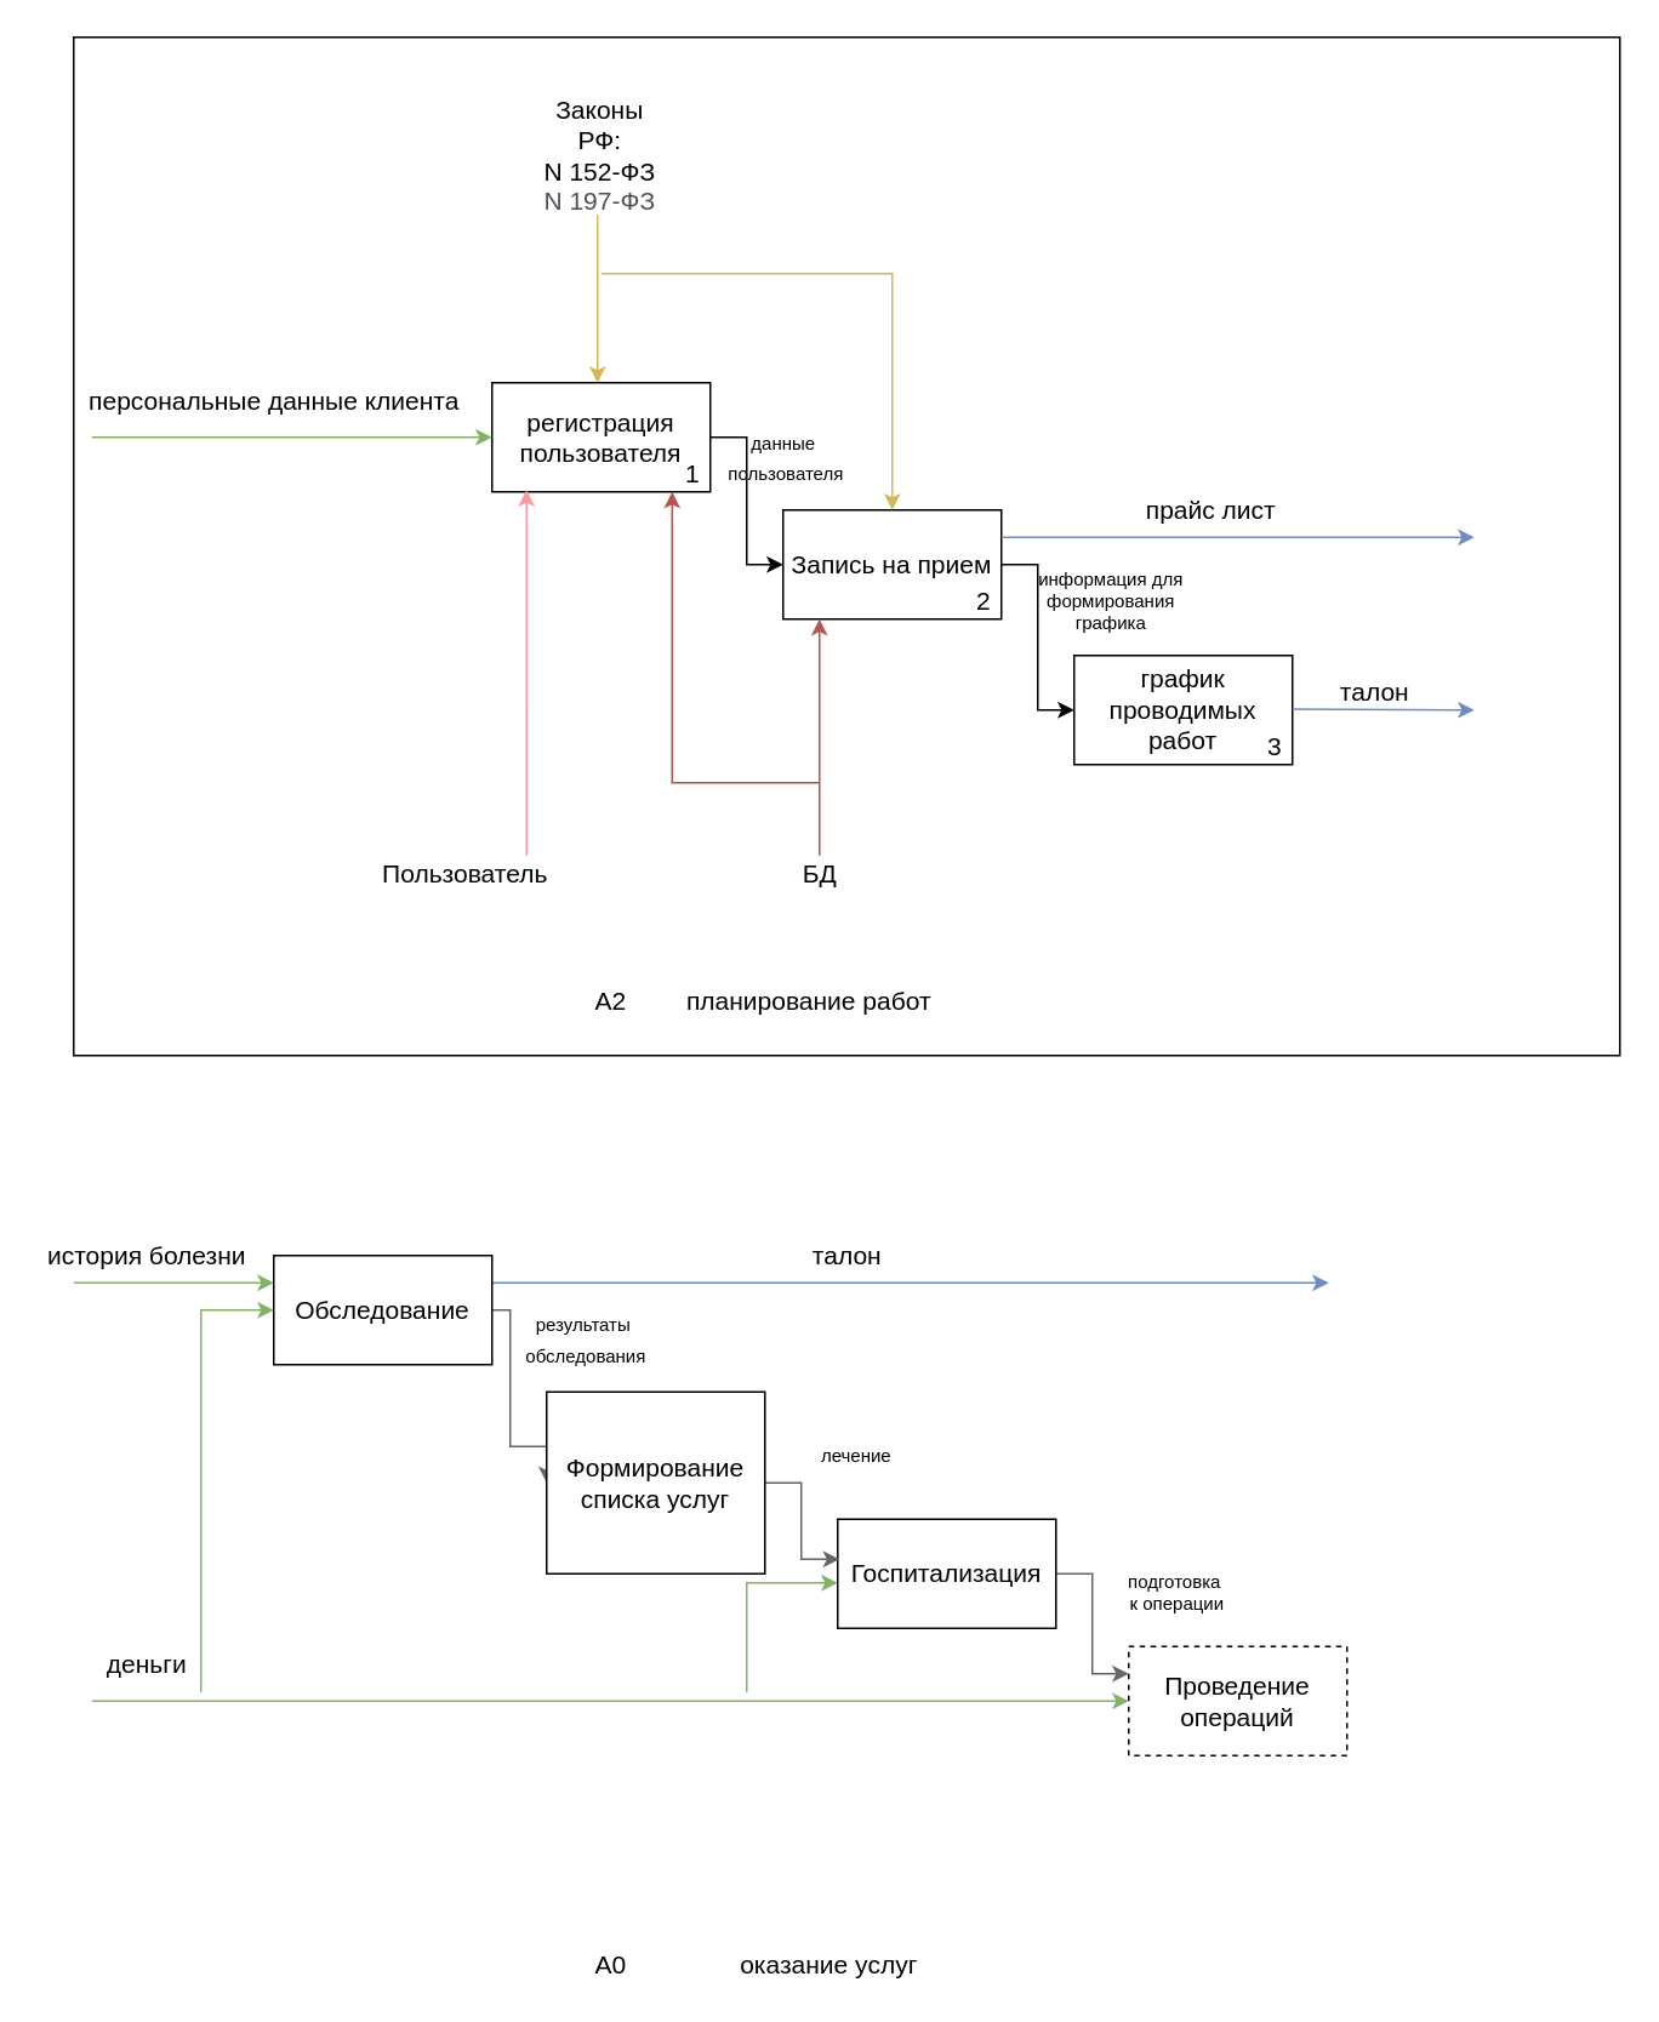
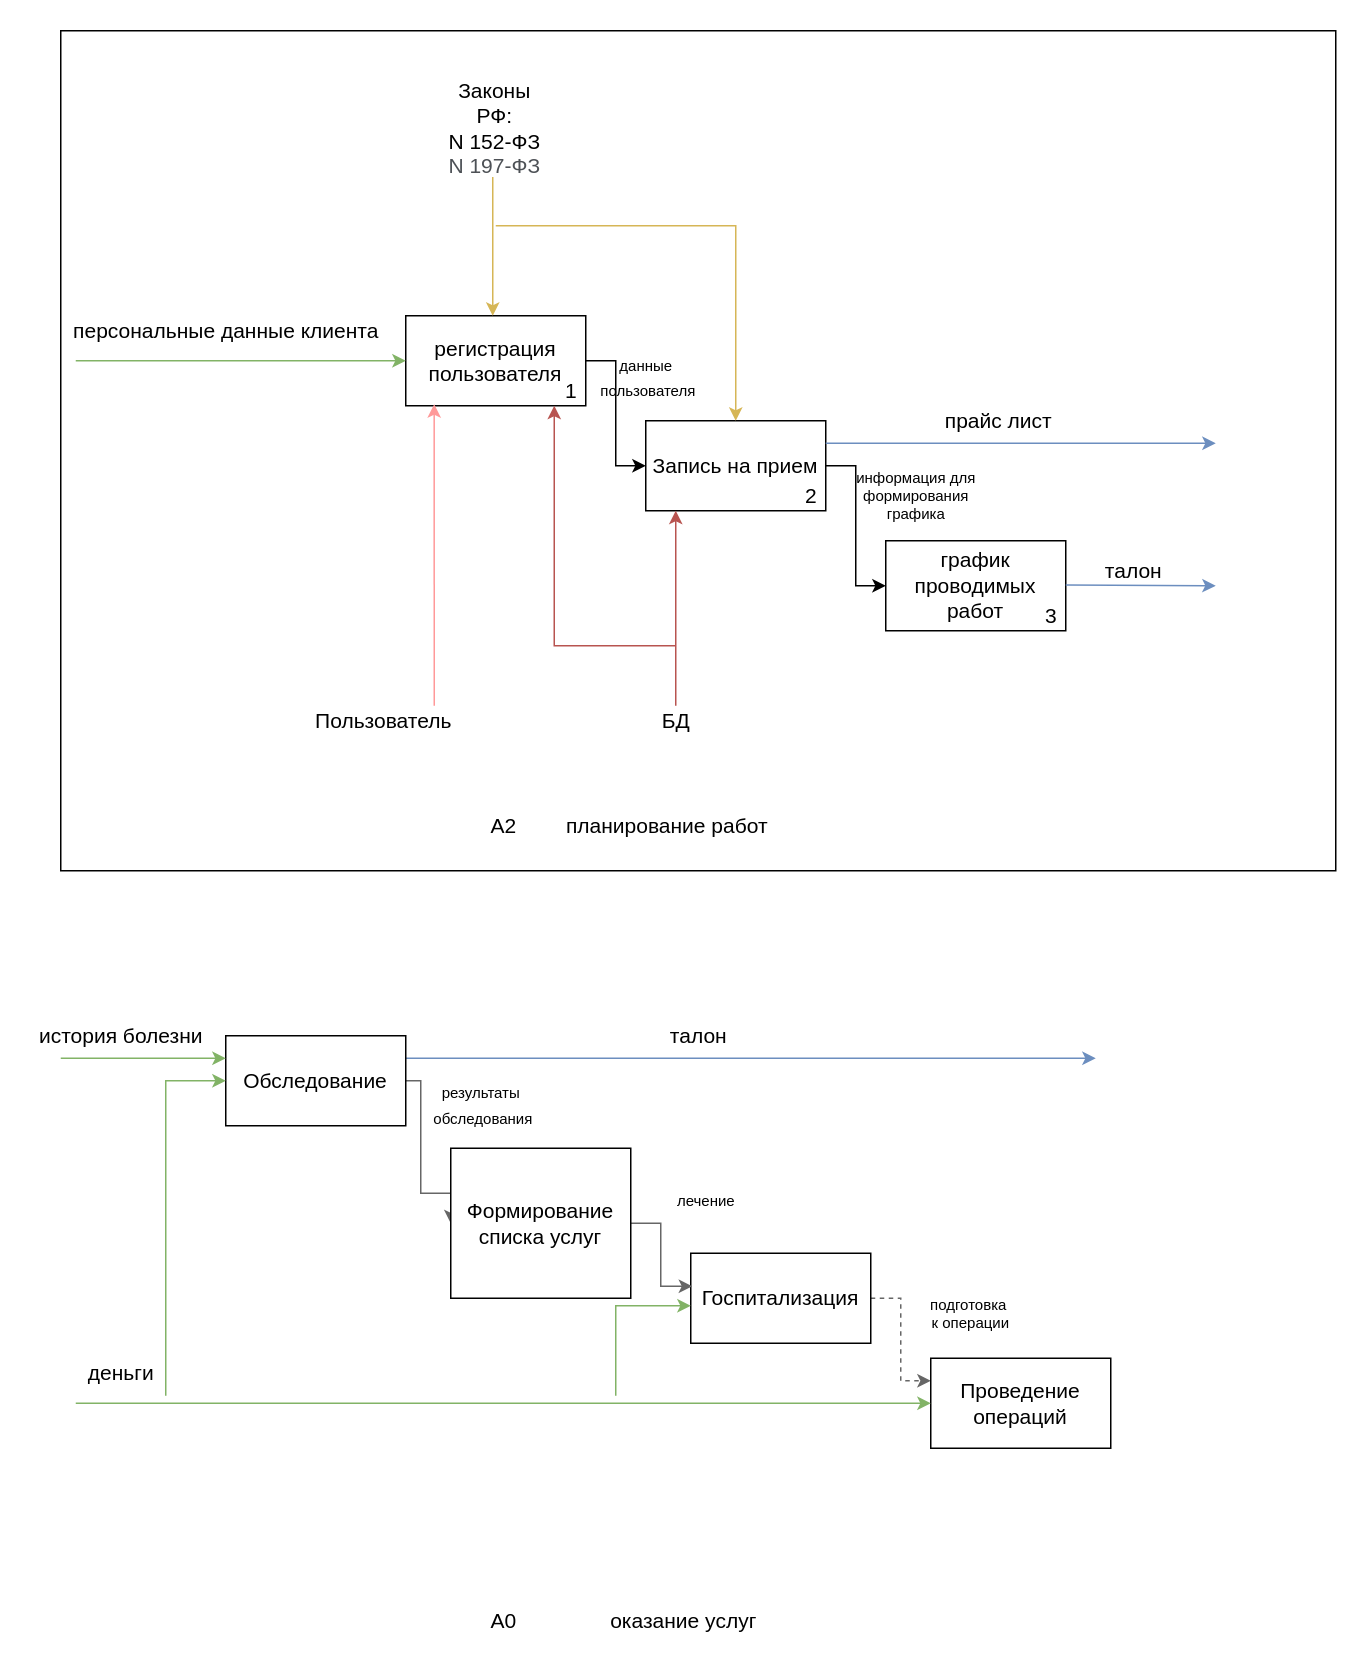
- <mxCell id="34" style="edgeStyle=orthogonalEdgeStyle;rounded=0;orthogonalLoop=1;jettySize=auto;html=1;exitX=1;exitY=0.5;exitDx=0;exitDy=0;entryX=0;entryY=0.25;entryDx=0;entryDy=0;fontSize=10;strokeColor=#666666;fillColor=#f5f5f5;" edge="1" parent="1" source="35" target="38"><mxGeometry relative="1" as="geometry" /></mxCell>
+ <mxCell id="34" style="edgeStyle=orthogonalEdgeStyle;rounded=0;orthogonalLoop=1;jettySize=auto;html=1;exitX=1;exitY=0.5;exitDx=0;exitDy=0;entryX=0;entryY=0.25;entryDx=0;entryDy=0;fontSize=10;strokeColor=#666666;fillColor=#f5f5f5;dashed=1;" edge="1" parent="1" source="35" target="38"><mxGeometry relative="1" as="geometry" /></mxCell>
- <mxCell id="38" value="Проведение операций" style="whiteSpace=wrap;html=1;fontSize=14;fillColor=default;dashed=1;" vertex="1" parent="1"><mxGeometry x="620" y="905" width="120" height="60" as="geometry" /></mxCell>
+ <mxCell id="38" value="Проведение операций" style="whiteSpace=wrap;html=1;fontSize=14;fillColor=default;" vertex="1" parent="1"><mxGeometry x="620" y="905" width="120" height="60" as="geometry" /></mxCell>
